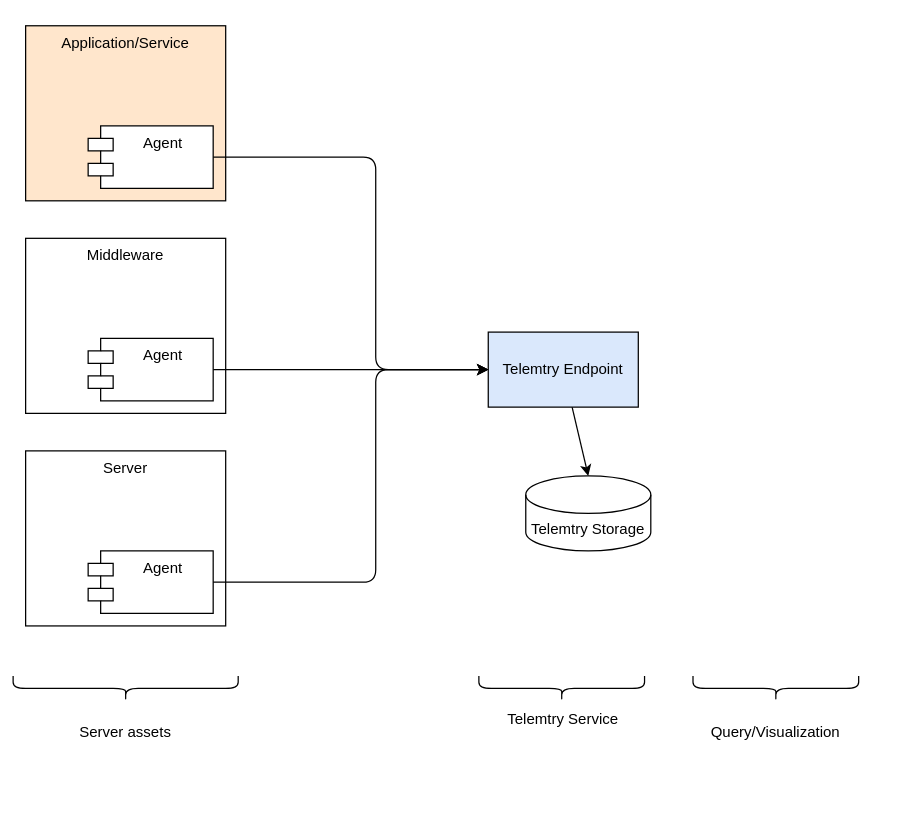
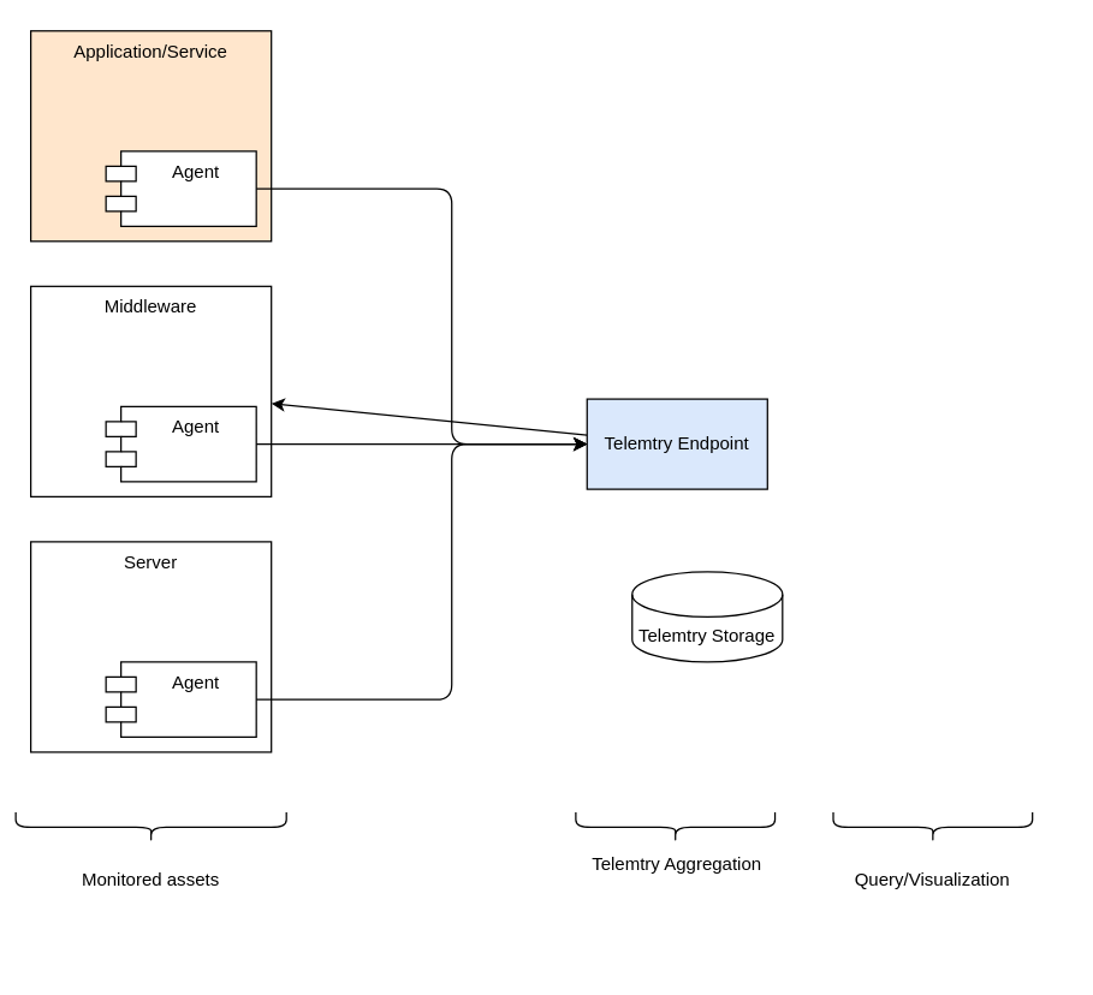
- <mxCell id="11" style="edgeStyle=none;html=1;entryX=0.5;entryY=0;entryDx=0;entryDy=0;entryPerimeter=0;" edge="1" parent="1" source="12" target="13"><mxGeometry relative="1" as="geometry" /></mxCell>
+ <mxCell id="11" style="edgeStyle=none;html=1;" edge="1" parent="1" source="12" target="6"><mxGeometry relative="1" as="geometry" /></mxCell>
- <mxCell id="20" value="Telemtry Service" style="text;html=1;strokeColor=none;fillColor=none;align=center;verticalAlign=middle;whiteSpace=wrap;rounded=0;" vertex="1" parent="1"><mxGeometry x="365" y="560" width="170" height="30" as="geometry" /></mxCell>
+ <mxCell id="20" value="Telemtry Aggregation" style="text;html=1;strokeColor=none;fillColor=none;align=center;verticalAlign=middle;whiteSpace=wrap;rounded=0;" vertex="1" parent="1"><mxGeometry x="365" y="560" width="170" height="30" as="geometry" /></mxCell>
- <mxCell id="18" value="Server assets" style="text;html=1;strokeColor=none;fillColor=none;align=center;verticalAlign=middle;whiteSpace=wrap;rounded=0;" vertex="1" parent="1"><mxGeometry x="40" y="570" width="120" height="30" as="geometry" /></mxCell>
+ <mxCell id="18" value="Monitored assets" style="text;html=1;strokeColor=none;fillColor=none;align=center;verticalAlign=middle;whiteSpace=wrap;rounded=0;" vertex="1" parent="1"><mxGeometry x="40" y="570" width="120" height="30" as="geometry" /></mxCell>
